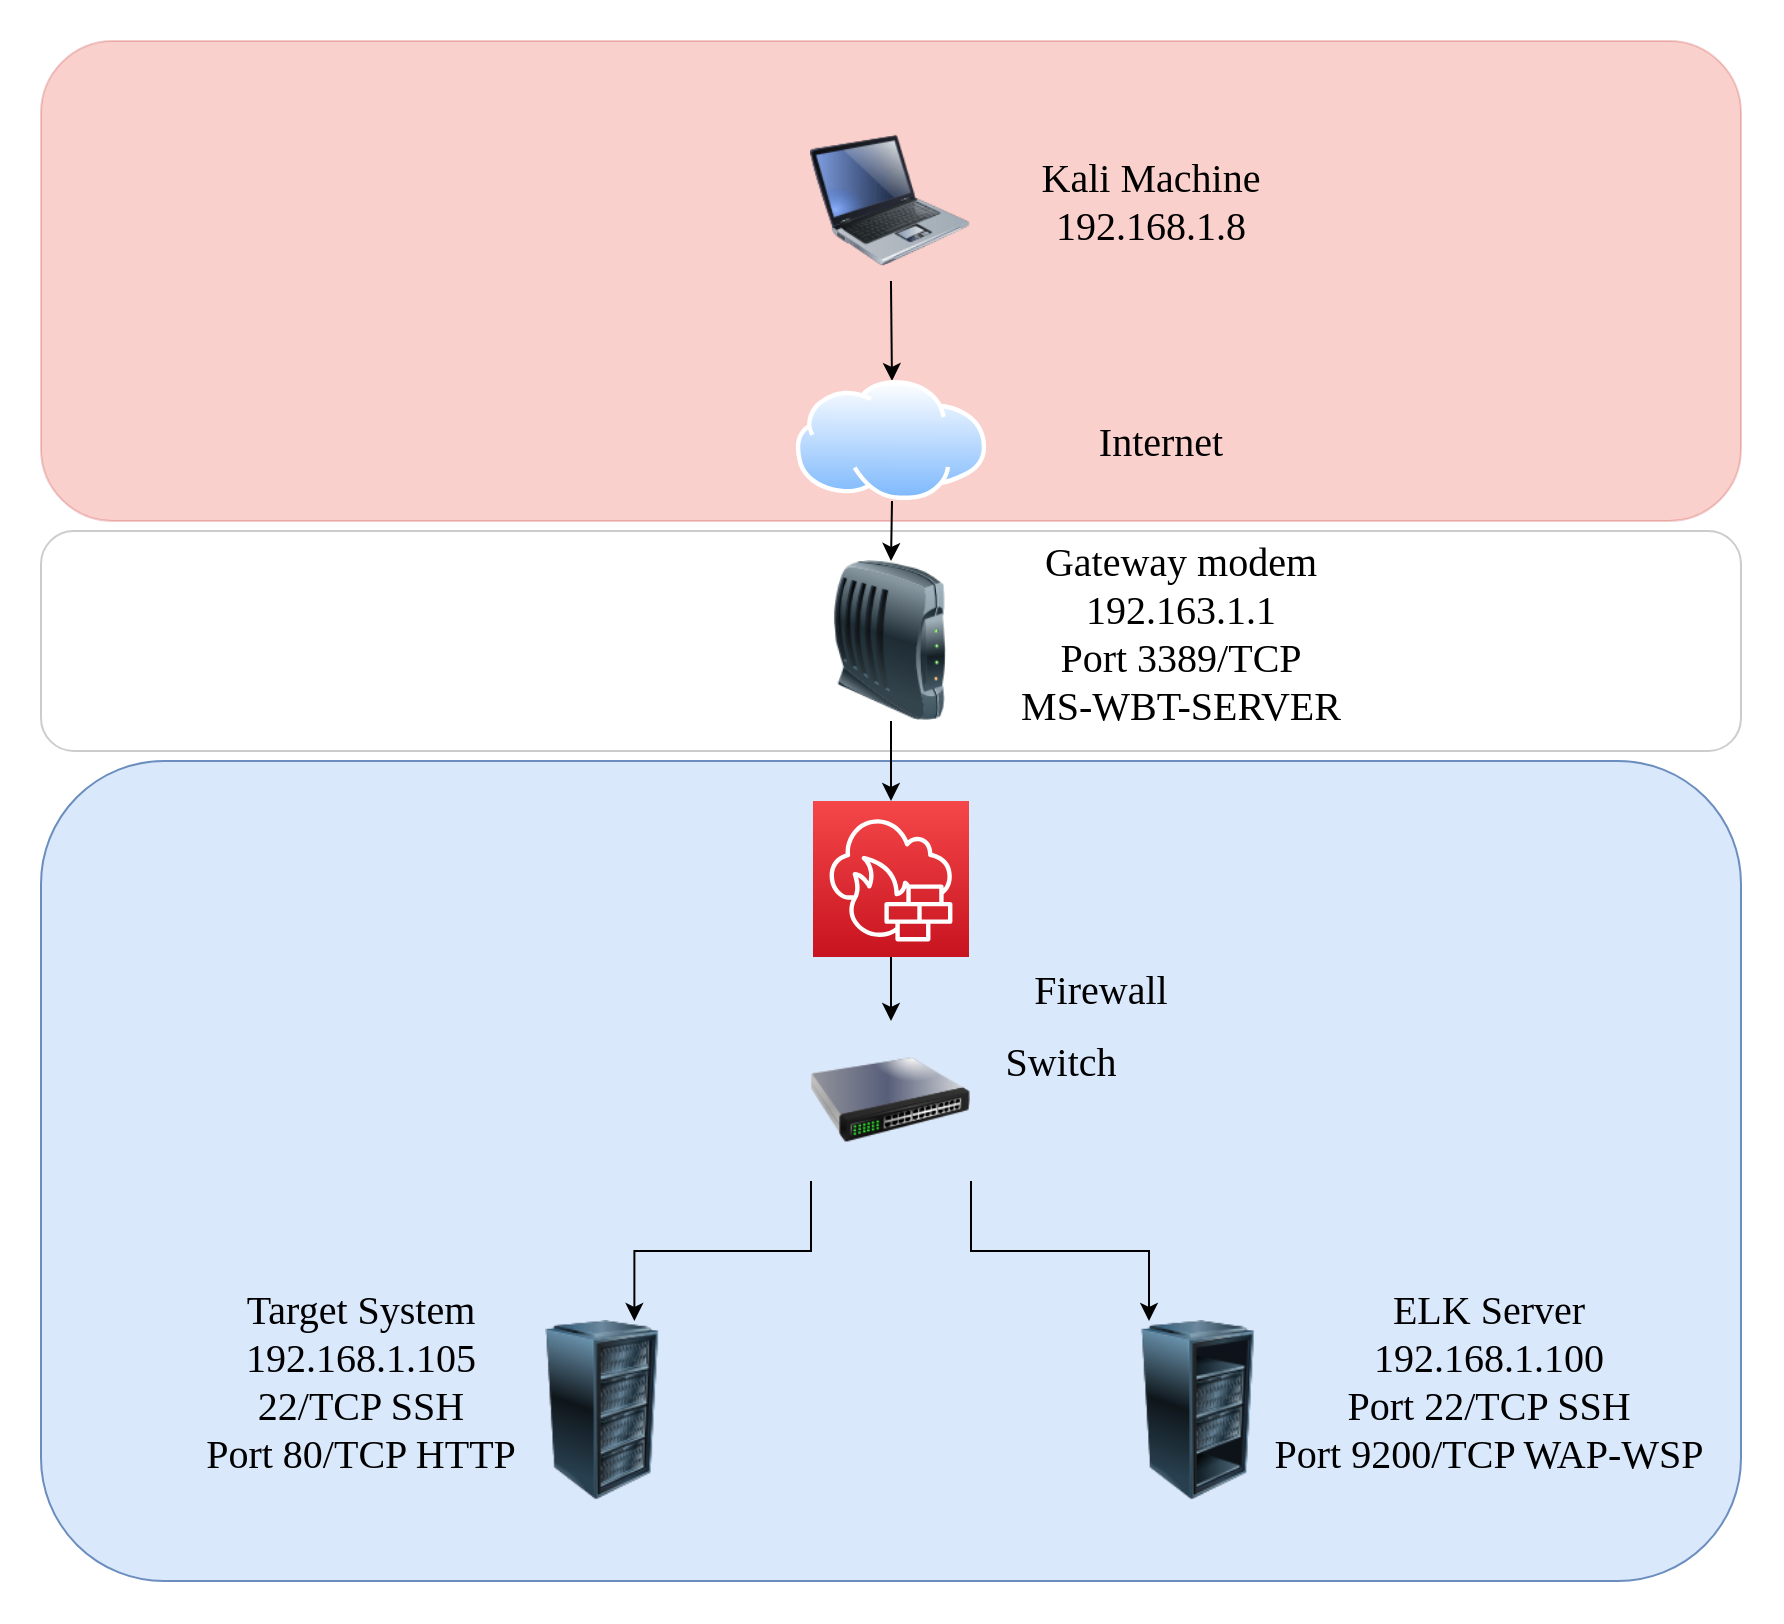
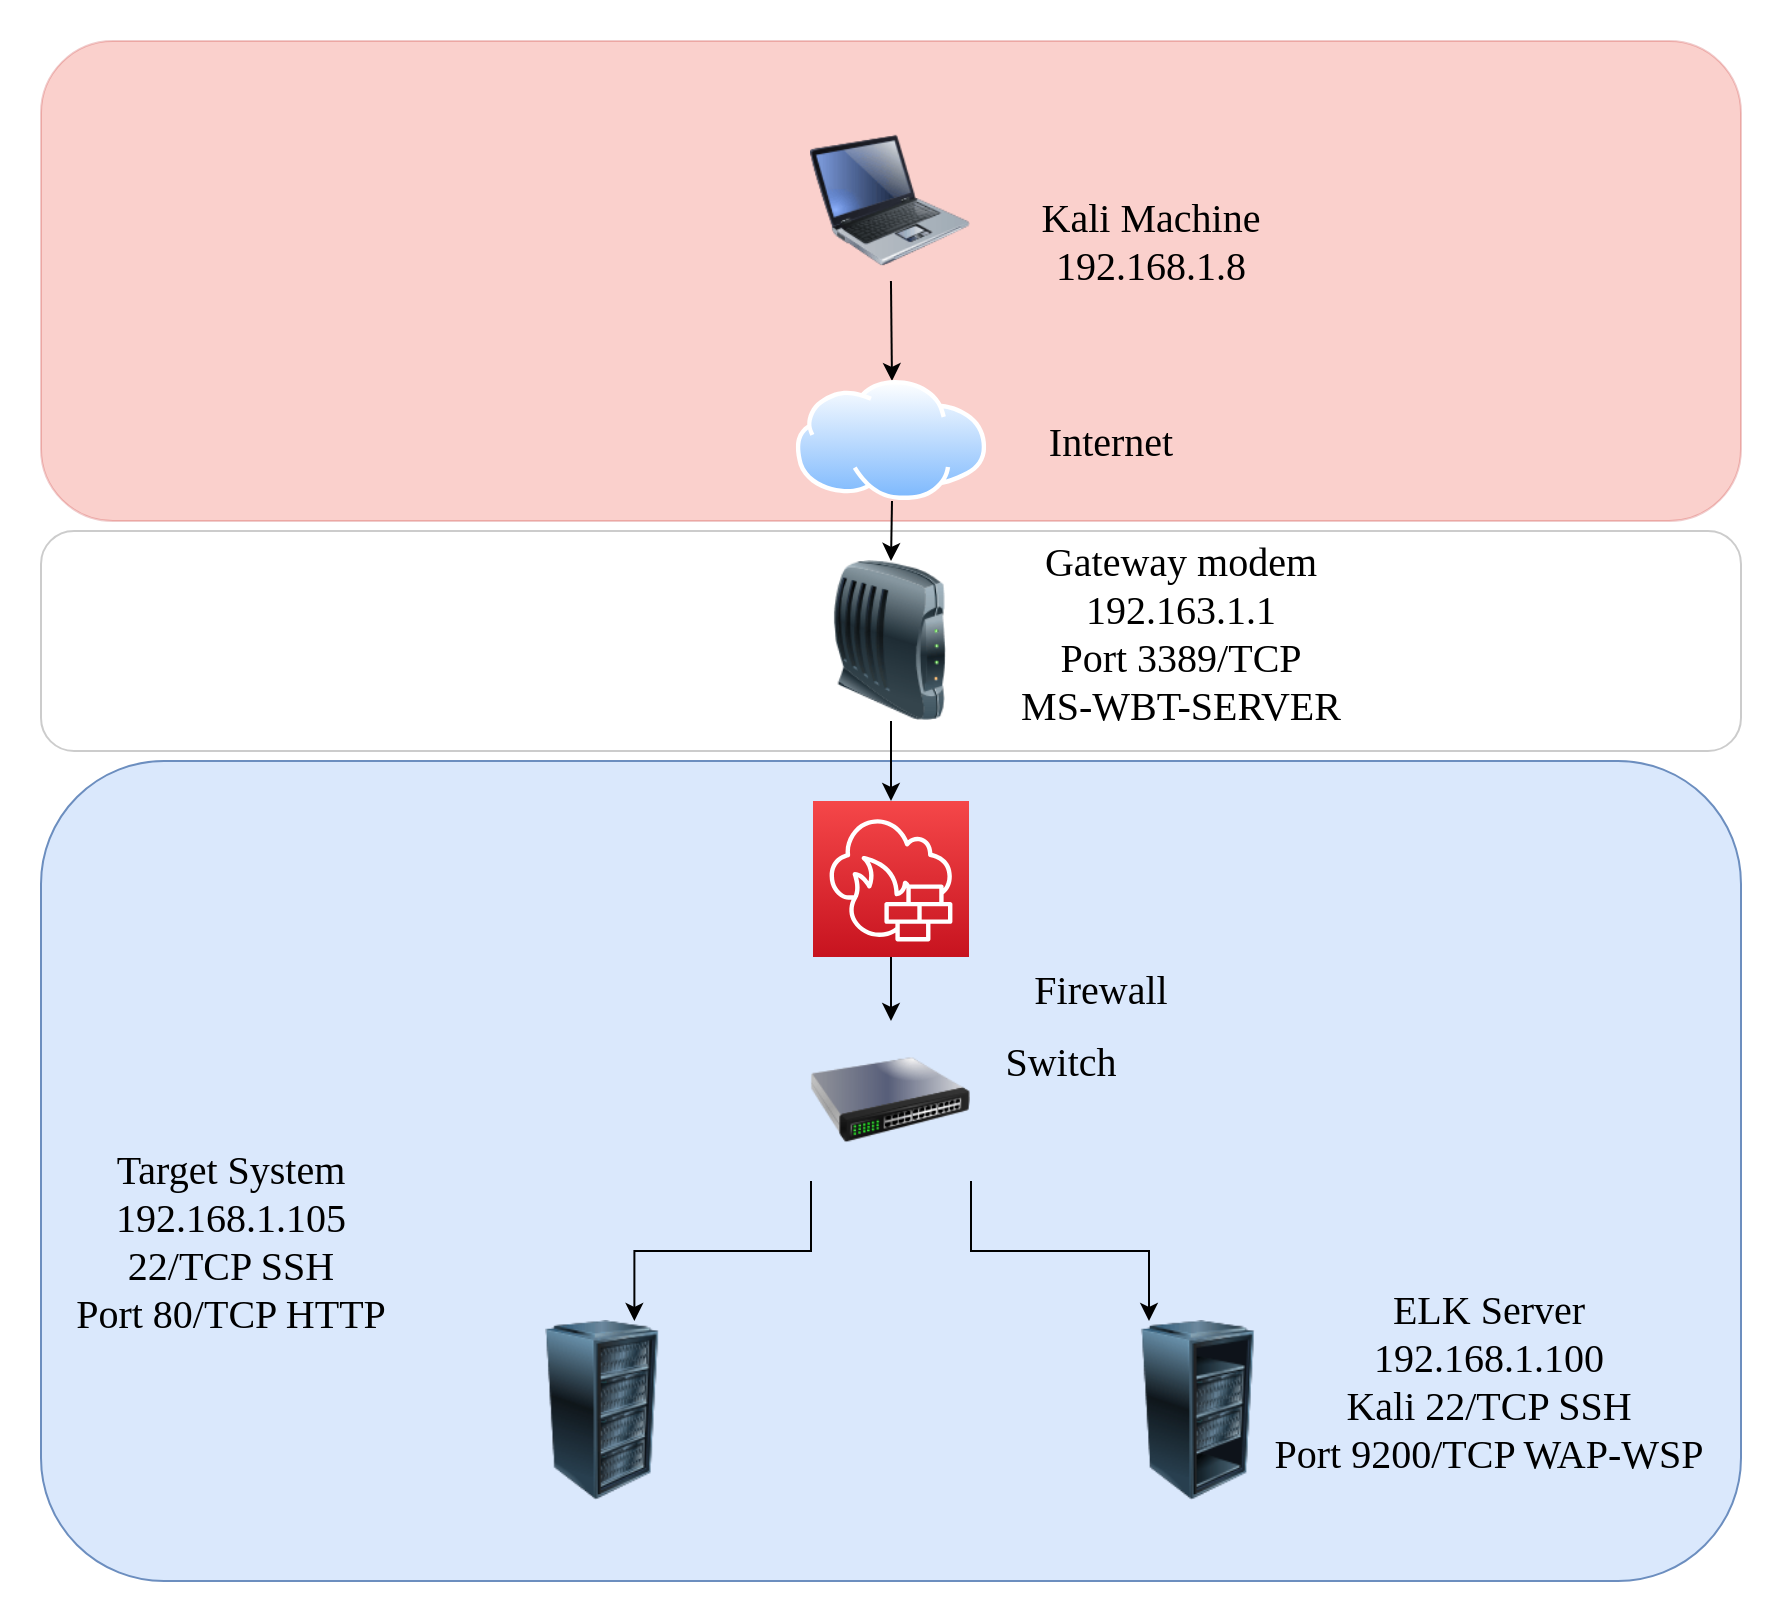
- <mxCell id="24" value="&lt;div style=&quot;font-size: 20px&quot;&gt;&lt;font style=&quot;font-size: 20px&quot; face=&quot;Tahoma&quot;&gt;Kali Machine&lt;/font&gt;&lt;/div&gt;&lt;div style=&quot;font-size: 20px&quot;&gt;&lt;font style=&quot;font-size: 20px&quot; face=&quot;Tahoma&quot;&gt;192.168.1.8&lt;br&gt;&lt;/font&gt;&lt;/div&gt;" style="text;html=1;align=center;verticalAlign=middle;resizable=0;points=[];autosize=1;strokeColor=none;" parent="1" vertex="1"><mxGeometry x="510" y="80" width="130" height="40" as="geometry" /></mxCell>
+ <mxCell id="24" value="&lt;div style=&quot;font-size: 20px&quot;&gt;&lt;font style=&quot;font-size: 20px&quot; face=&quot;Tahoma&quot;&gt;Kali Machine&lt;/font&gt;&lt;/div&gt;&lt;div style=&quot;font-size: 20px&quot;&gt;&lt;font style=&quot;font-size: 20px&quot; face=&quot;Tahoma&quot;&gt;192.168.1.8&lt;br&gt;&lt;/font&gt;&lt;/div&gt;" style="text;html=1;align=center;verticalAlign=middle;resizable=0;points=[];autosize=1;strokeColor=none;" parent="1" vertex="1"><mxGeometry x="510" y="100" width="130" height="40" as="geometry" /></mxCell>
- <mxCell id="16" value="&lt;div&gt;&lt;font style=&quot;font-size: 20px&quot; face=&quot;Tahoma&quot;&gt;Internet&lt;/font&gt;&lt;/div&gt;" style="text;html=1;align=center;verticalAlign=middle;resizable=0;points=[];autosize=1;strokeColor=none;" parent="1" vertex="1"><mxGeometry x="535" y="210" width="90" height="20" as="geometry" /></mxCell>
+ <mxCell id="16" value="&lt;div&gt;&lt;font style=&quot;font-size: 20px&quot; face=&quot;Tahoma&quot;&gt;Internet&lt;/font&gt;&lt;/div&gt;" style="text;html=1;align=center;verticalAlign=middle;resizable=0;points=[];autosize=1;strokeColor=none;" parent="1" vertex="1"><mxGeometry x="510" y="210" width="90" height="20" as="geometry" /></mxCell>
- <mxCell id="21" value="&lt;div style=&quot;font-size: 20px&quot;&gt;&lt;font style=&quot;font-size: 20px&quot; face=&quot;Tahoma&quot;&gt;Target System&lt;/font&gt;&lt;/div&gt;&lt;div style=&quot;font-size: 20px&quot;&gt;&lt;font style=&quot;font-size: 20px&quot; face=&quot;Tahoma&quot;&gt;192.168.1.105&lt;/font&gt;&lt;/div&gt;&lt;div style=&quot;font-size: 20px&quot;&gt;&lt;font style=&quot;font-size: 20px&quot; face=&quot;Tahoma&quot;&gt;22/TCP SSH&lt;br&gt;&lt;/font&gt;&lt;/div&gt;&lt;div style=&quot;font-size: 20px&quot;&gt;&lt;font style=&quot;font-size: 20px&quot; face=&quot;Tahoma&quot;&gt;Port 80/TCP HTTP&lt;br&gt;&lt;/font&gt;&lt;/div&gt;" style="text;html=1;align=center;verticalAlign=middle;resizable=0;points=[];autosize=1;strokeColor=none;" parent="1" vertex="1"><mxGeometry x="95" y="655" width="170" height="70" as="geometry" /></mxCell>
+ <mxCell id="21" value="&lt;div style=&quot;font-size: 20px&quot;&gt;&lt;font style=&quot;font-size: 20px&quot; face=&quot;Tahoma&quot;&gt;Target System&lt;/font&gt;&lt;/div&gt;&lt;div style=&quot;font-size: 20px&quot;&gt;&lt;font style=&quot;font-size: 20px&quot; face=&quot;Tahoma&quot;&gt;192.168.1.105&lt;/font&gt;&lt;/div&gt;&lt;div style=&quot;font-size: 20px&quot;&gt;&lt;font style=&quot;font-size: 20px&quot; face=&quot;Tahoma&quot;&gt;22/TCP SSH&lt;br&gt;&lt;/font&gt;&lt;/div&gt;&lt;div style=&quot;font-size: 20px&quot;&gt;&lt;font style=&quot;font-size: 20px&quot; face=&quot;Tahoma&quot;&gt;Port 80/TCP HTTP&lt;br&gt;&lt;/font&gt;&lt;/div&gt;" style="text;html=1;align=center;verticalAlign=middle;resizable=0;points=[];autosize=1;strokeColor=none;" parent="1" vertex="1"><mxGeometry x="30" y="585" width="170" height="70" as="geometry" /></mxCell>
- <mxCell id="22" value="&lt;div style=&quot;font-size: 20px&quot;&gt;&lt;font style=&quot;font-size: 20px&quot; face=&quot;Tahoma&quot;&gt;ELK Server&lt;/font&gt;&lt;/div&gt;&lt;div style=&quot;font-size: 20px&quot;&gt;&lt;font style=&quot;font-size: 20px&quot; face=&quot;Tahoma&quot;&gt;192.168.1.100&lt;/font&gt;&lt;/div&gt;&lt;div style=&quot;font-size: 20px&quot;&gt;&lt;font style=&quot;font-size: 20px&quot; face=&quot;Tahoma&quot;&gt;Port 22/TCP SSH&lt;br&gt;&lt;/font&gt;&lt;/div&gt;&lt;div style=&quot;font-size: 20px&quot;&gt;&lt;font style=&quot;font-size: 20px&quot; face=&quot;Tahoma&quot;&gt;Port 9200/TCP WAP-WSP&lt;br&gt;&lt;/font&gt;&lt;/div&gt;" style="text;html=1;align=center;verticalAlign=middle;resizable=0;points=[];autosize=1;strokeColor=none;" parent="1" vertex="1"><mxGeometry x="624" y="655" width="240" height="70" as="geometry" /></mxCell>
+ <mxCell id="22" value="&lt;div style=&quot;font-size: 20px&quot;&gt;&lt;font style=&quot;font-size: 20px&quot; face=&quot;Tahoma&quot;&gt;ELK Server&lt;/font&gt;&lt;/div&gt;&lt;div style=&quot;font-size: 20px&quot;&gt;&lt;font style=&quot;font-size: 20px&quot; face=&quot;Tahoma&quot;&gt;192.168.1.100&lt;/font&gt;&lt;/div&gt;&lt;div style=&quot;font-size: 20px&quot;&gt;&lt;font style=&quot;font-size: 20px&quot; face=&quot;Tahoma&quot;&gt;Kali 22/TCP SSH&lt;br&gt;&lt;/font&gt;&lt;/div&gt;&lt;div style=&quot;font-size: 20px&quot;&gt;&lt;font style=&quot;font-size: 20px&quot; face=&quot;Tahoma&quot;&gt;Port 9200/TCP WAP-WSP&lt;br&gt;&lt;/font&gt;&lt;/div&gt;" style="text;html=1;align=center;verticalAlign=middle;resizable=0;points=[];autosize=1;strokeColor=none;" parent="1" vertex="1"><mxGeometry x="624" y="655" width="240" height="70" as="geometry" /></mxCell>
